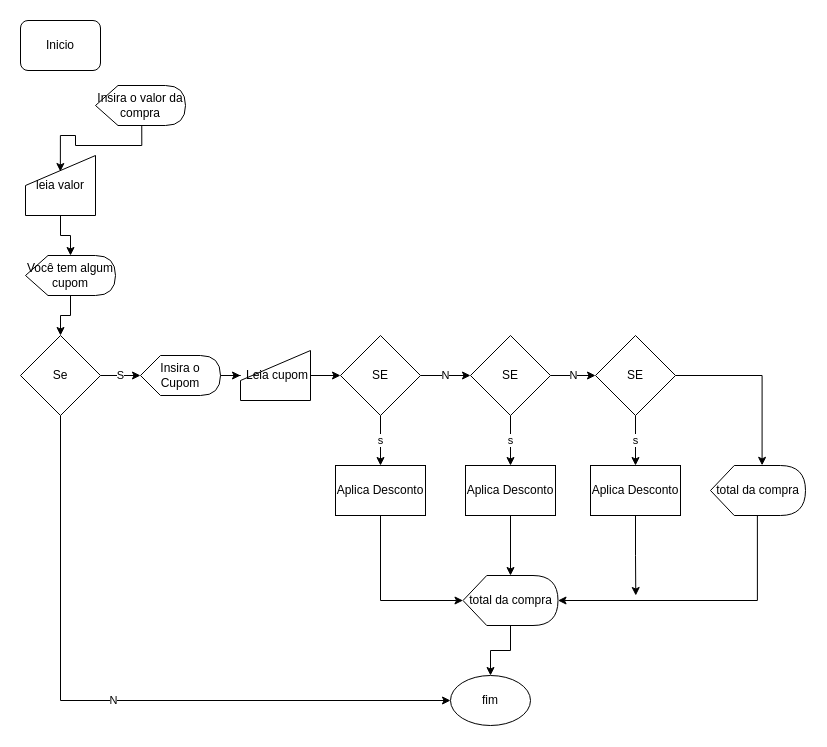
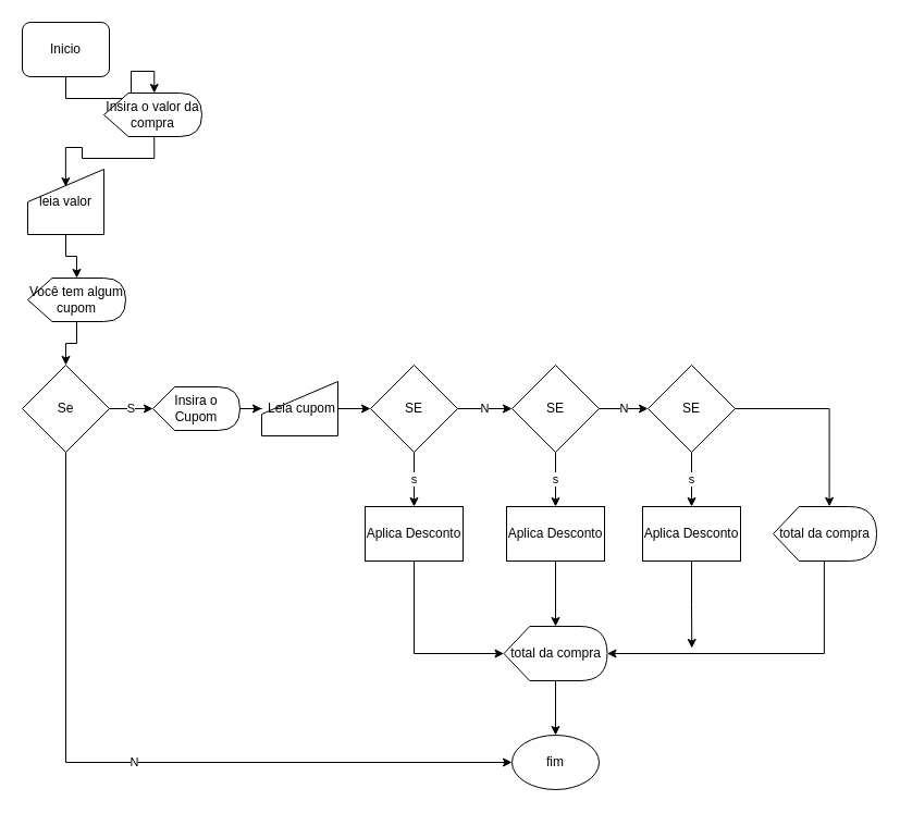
+ <mxCell id="2" style="edgeStyle=orthogonalEdgeStyle;rounded=0;orthogonalLoop=1;jettySize=auto;html=1;exitX=0.5;exitY=1;exitDx=0;exitDy=0;entryX=0;entryY=0;entryDx=46.25;entryDy=0;entryPerimeter=0;" edge="1" parent="1" source="3" target="5"><mxGeometry relative="1" as="geometry" /></mxCell>
- <mxCell id="32" value="fim" style="ellipse;whiteSpace=wrap;html=1;" vertex="1" parent="1"><mxGeometry x="450" y="675" width="80" height="50" as="geometry" /></mxCell>
+ <mxCell id="32" value="fim" style="ellipse;whiteSpace=wrap;html=1;" vertex="1" parent="1"><mxGeometry x="470" y="675" width="80" height="50" as="geometry" /></mxCell>
